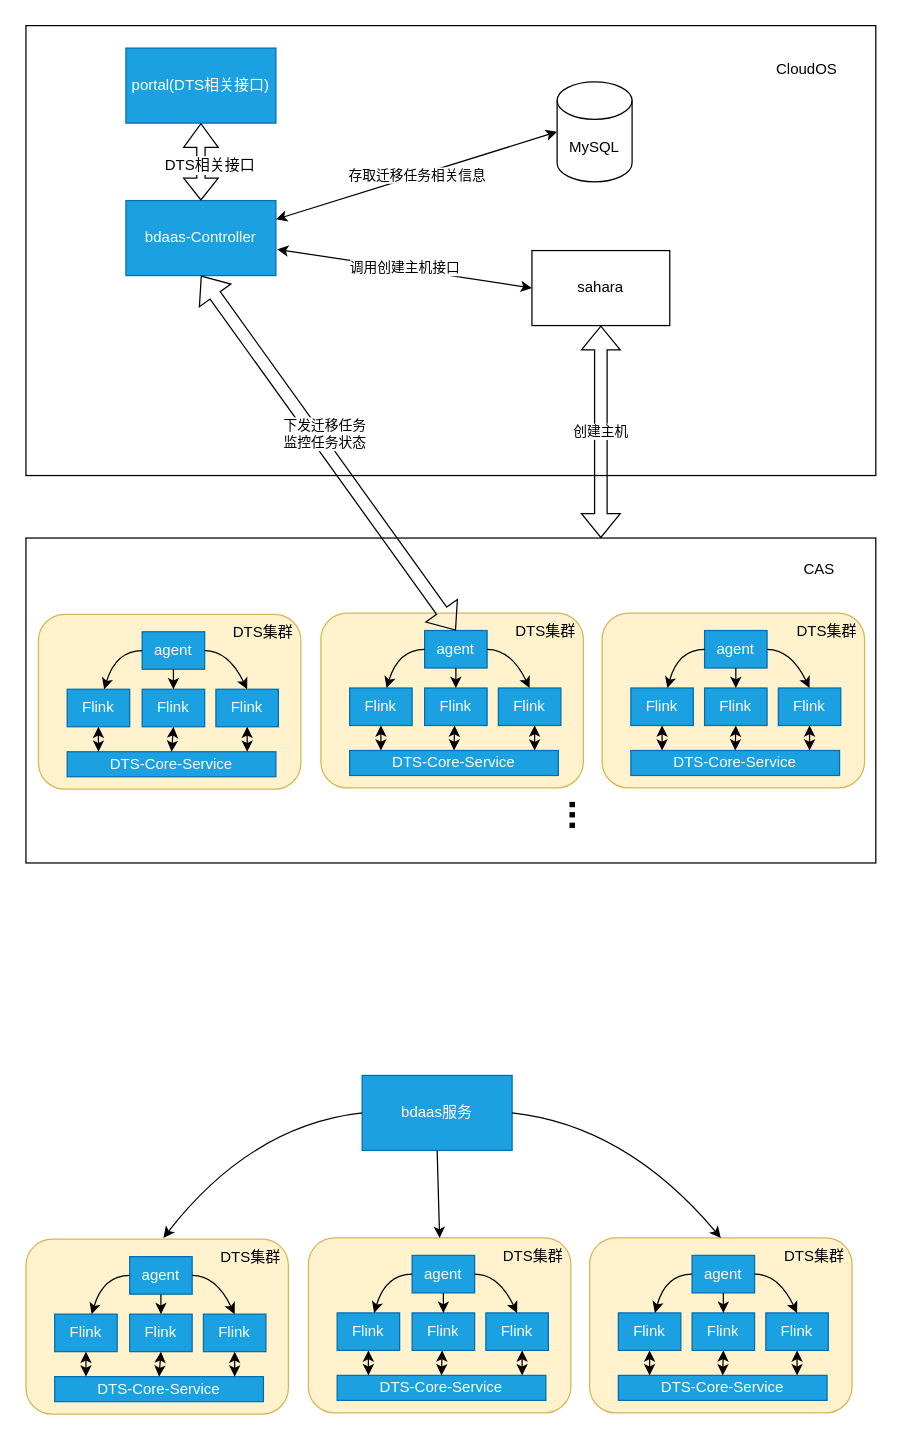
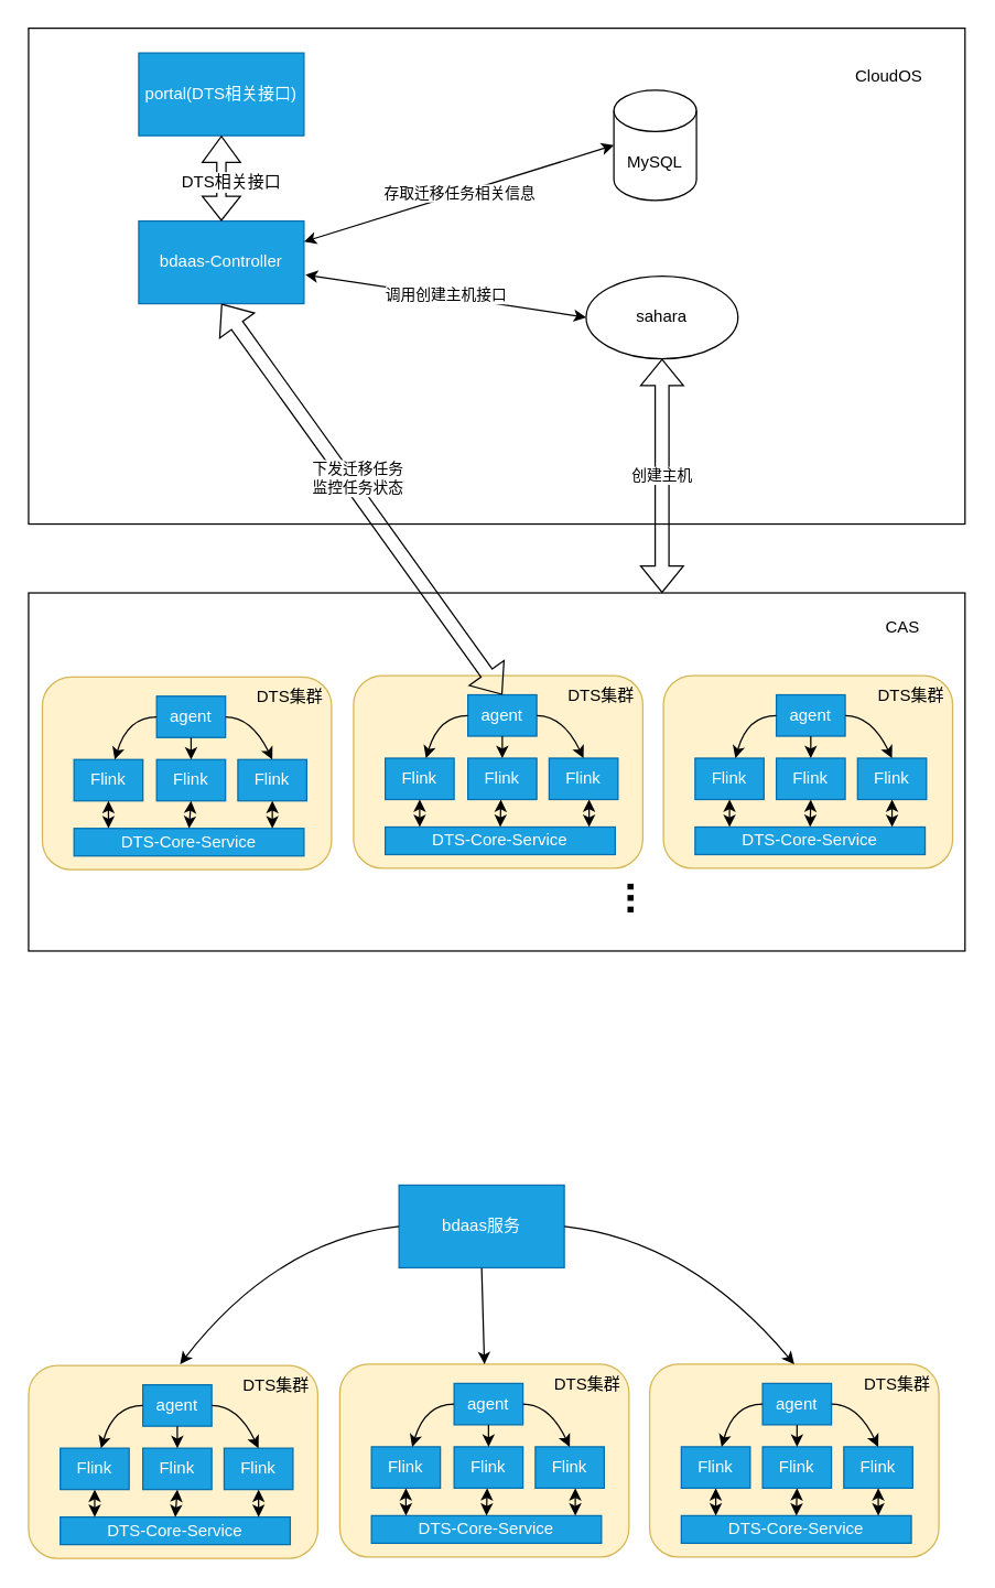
- <mxCell id="5" value="sahara" style="rounded=0;whiteSpace=wrap;html=1;" vertex="1" parent="2"><mxGeometry x="404.868" y="180" width="110.27" height="60" as="geometry" /></mxCell>
+ <mxCell id="5" value="sahara" style="ellipse;whiteSpace=wrap;html=1;" vertex="1" parent="2"><mxGeometry x="404.868" y="180" width="110.27" height="60" as="geometry" /></mxCell>
